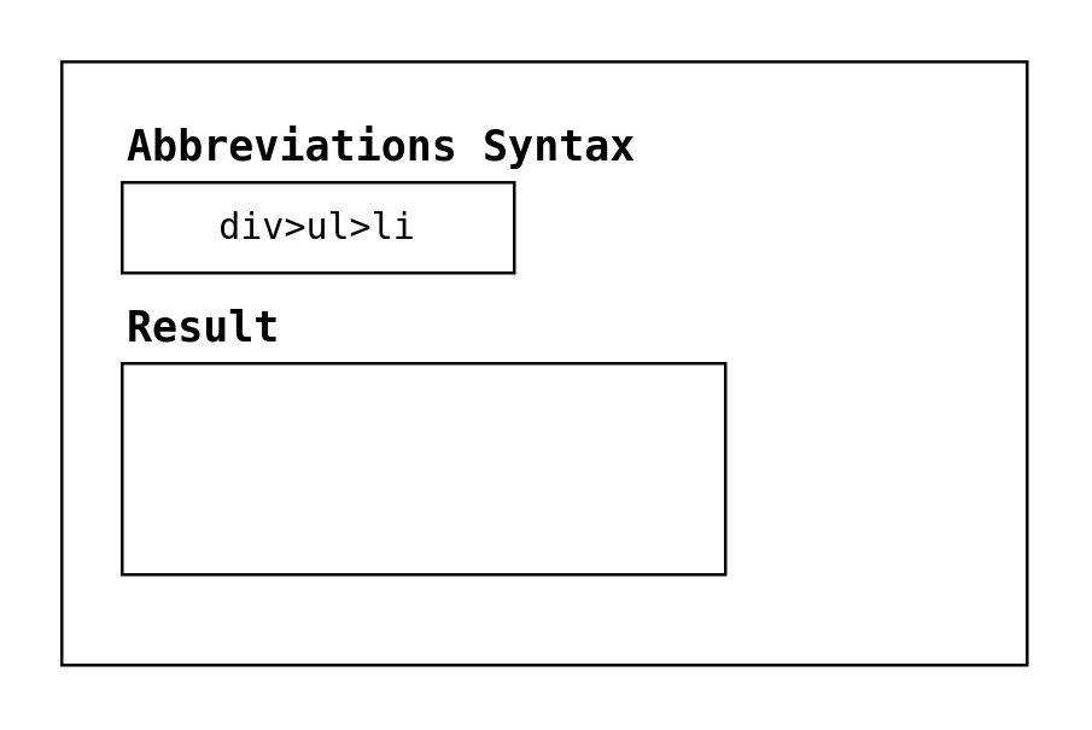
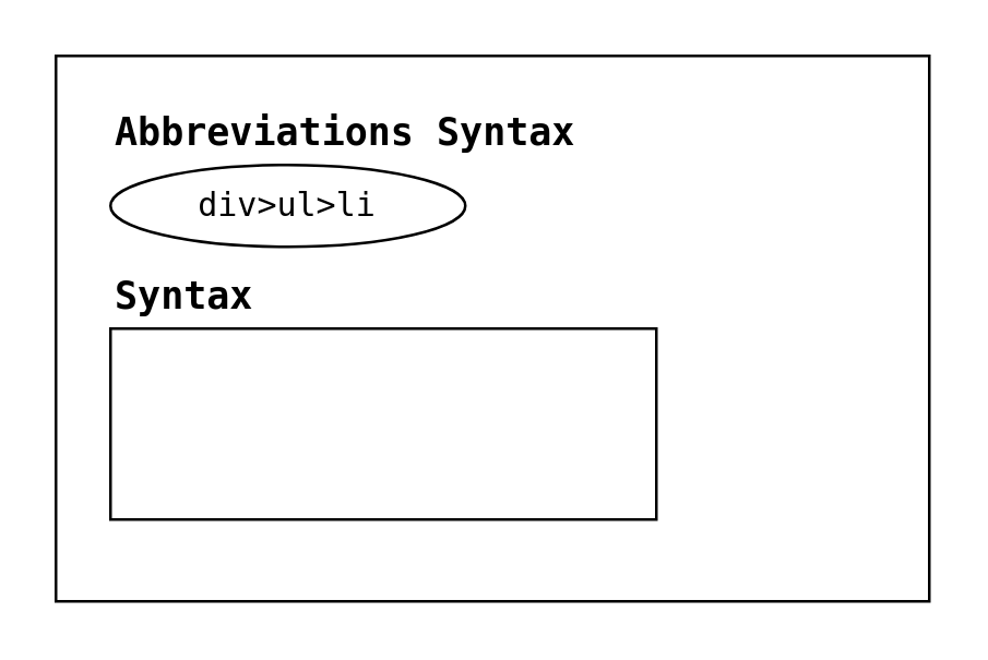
- <mxCell id="3" value="&lt;pre&gt;&lt;code&gt;div&amp;gt;ul&amp;gt;li&lt;/code&gt;&lt;/pre&gt;" style="rounded=0;whiteSpace=wrap;html=1;" vertex="1" parent="1"><mxGeometry x="40" y="60" width="130" height="30" as="geometry" /></mxCell>
+ <mxCell id="3" value="&lt;pre&gt;&lt;code&gt;div&amp;gt;ul&amp;gt;li&lt;/code&gt;&lt;/pre&gt;" style="ellipse;whiteSpace=wrap;html=1;" vertex="1" parent="1"><mxGeometry x="40" y="60" width="130" height="30" as="geometry" /></mxCell>
- <mxCell id="6" value="&lt;pre&gt;&lt;h1&gt;&lt;font style=&quot;font-size: 14px;&quot;&gt;Result&lt;/font&gt;&lt;/h1&gt;&lt;/pre&gt;" style="text;html=1;strokeColor=none;fillColor=none;align=left;verticalAlign=middle;whiteSpace=wrap;rounded=0;" vertex="1" parent="1"><mxGeometry x="40" y="90" width="200" height="30" as="geometry" /></mxCell>
+ <mxCell id="6" value="&lt;pre&gt;&lt;h1&gt;&lt;font style=&quot;font-size: 14px;&quot;&gt;Syntax&lt;/font&gt;&lt;/h1&gt;&lt;/pre&gt;" style="text;html=1;strokeColor=none;fillColor=none;align=left;verticalAlign=middle;whiteSpace=wrap;rounded=0;" vertex="1" parent="1"><mxGeometry x="40" y="90" width="200" height="30" as="geometry" /></mxCell>
